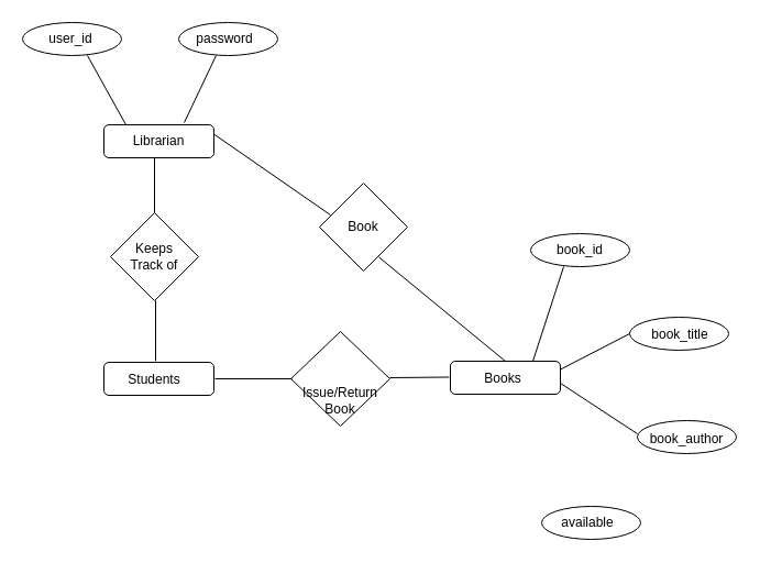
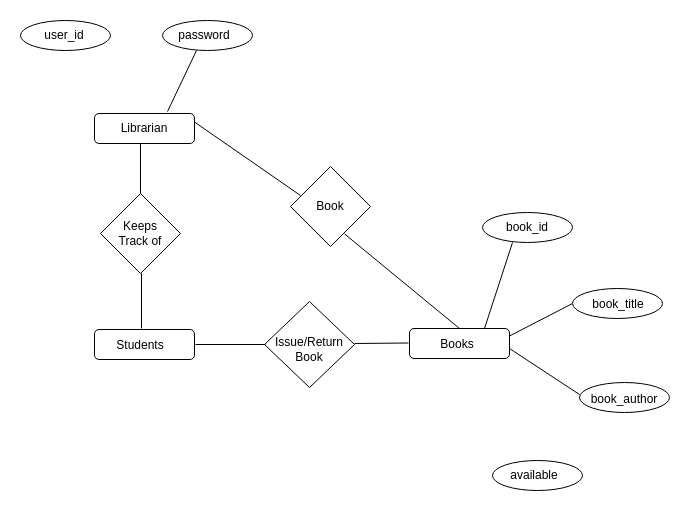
- <mxCell id="34" value="" style="endArrow=none;html=1;rounded=0;exitX=0;exitY=0;exitDx=0;exitDy=0;entryX=0.75;entryY=1;entryDx=0;entryDy=0;" edge="1" parent="1" source="9" target="17"><mxGeometry width="50" height="50" relative="1" as="geometry"><mxPoint x="44" y="113" as="sourcePoint" /><mxPoint x="94" y="63" as="targetPoint" /></mxGeometry></mxCell>
- <mxCell id="5" value="Issue/Return Book" style="text;html=1;align=center;verticalAlign=middle;whiteSpace=wrap;rounded=0;" vertex="1" parent="1"><mxGeometry x="279" y="349" width="60" height="30" as="geometry" /></mxCell>
+ <mxCell id="5" value="Issue/Return Book" style="text;html=1;align=center;verticalAlign=middle;whiteSpace=wrap;rounded=0;" vertex="1" parent="1"><mxGeometry x="279" y="334" width="60" height="30" as="geometry" /></mxCell>
